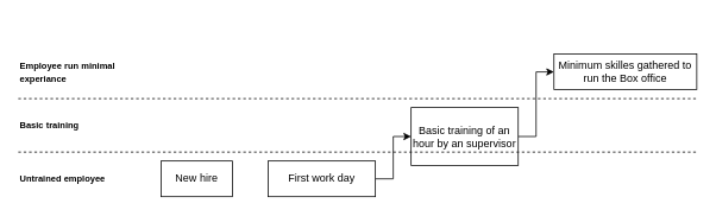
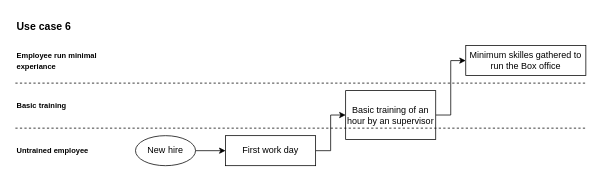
+ <mxCell id="14" value="&lt;b&gt;&lt;font style=&quot;font-size: 14px;&quot;&gt;Use case 6&lt;/font&gt;&lt;/b&gt;" style="text;html=1;strokeColor=none;fillColor=none;align=left;verticalAlign=middle;whiteSpace=wrap;rounded=0;" vertex="1" parent="1"><mxGeometry x="20" y="20" width="120" height="30" as="geometry" /></mxCell>
- <mxCell id="3" value="New hire" style="rounded=0;whiteSpace=wrap;html=1;" vertex="1" parent="1"><mxGeometry x="180" y="180" width="80" height="40" as="geometry" /></mxCell>
+ <mxCell id="3" value="New hire" style="ellipse;whiteSpace=wrap;html=1;" vertex="1" parent="1"><mxGeometry x="180" y="180" width="80" height="40" as="geometry" /></mxCell>
+ <mxCell id="2" style="edgeStyle=orthogonalEdgeStyle;rounded=0;orthogonalLoop=1;jettySize=auto;html=1;entryX=0;entryY=0.5;entryDx=0;entryDy=0;" edge="1" parent="1" source="3" target="5"><mxGeometry relative="1" as="geometry" /></mxCell>
